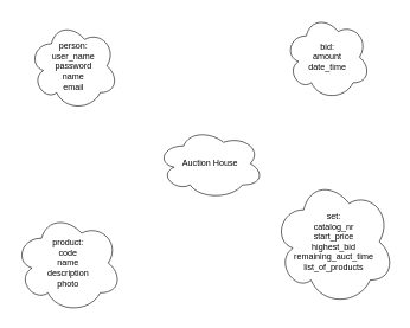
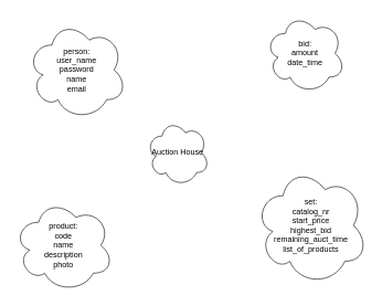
- <mxCell id="5" value="person:&lt;br&gt;user_name&lt;br&gt;password&lt;br&gt;name&lt;br&gt;email" style="ellipse;shape=cloud;whiteSpace=wrap;html=1;" vertex="1" parent="1"><mxGeometry x="40" y="30" width="125" height="125" as="geometry" /></mxCell>
+ <mxCell id="5" value="person:&lt;br&gt;user_name&lt;br&gt;password&lt;br&gt;name&lt;br&gt;email" style="ellipse;shape=cloud;whiteSpace=wrap;html=1;" vertex="1" parent="1"><mxGeometry x="40" y="30" width="150" height="150" as="geometry" /></mxCell>
- <mxCell id="2" value="Auction House" style="ellipse;shape=cloud;whiteSpace=wrap;html=1;" vertex="1" parent="1"><mxGeometry x="220" y="180" width="150" height="100" as="geometry" /></mxCell>
+ <mxCell id="2" value="Auction House" style="ellipse;shape=cloud;whiteSpace=wrap;html=1;" vertex="1" parent="1"><mxGeometry x="220" y="180" width="95" height="100" as="geometry" /></mxCell>
